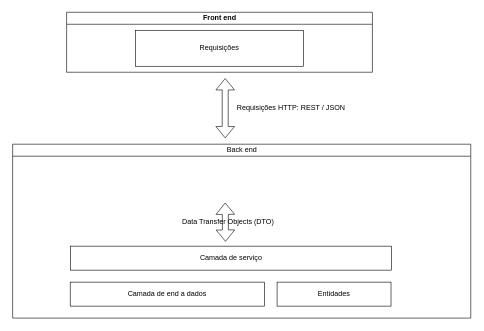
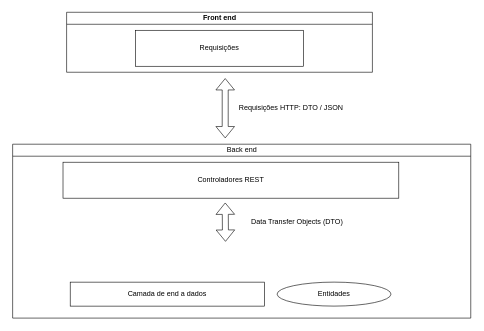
- <mxCell id="12" value="Requisições HTTP: REST / JSON" style="text;html=1;align=center;verticalAlign=middle;resizable=0;points=[];autosize=1;strokeColor=none;" vertex="1" parent="1"><mxGeometry x="384" y="170" width="200" height="20" as="geometry" /></mxCell>
+ <mxCell id="12" value="Requisições HTTP: DTO / JSON" style="text;html=1;align=center;verticalAlign=middle;resizable=0;points=[];autosize=1;strokeColor=none;" vertex="1" parent="1"><mxGeometry x="384" y="170" width="200" height="20" as="geometry" /></mxCell>
+ <mxCell id="3" value="Controladores REST" style="whiteSpace=wrap;html=1;" vertex="1" parent="2"><mxGeometry x="84" y="30" width="560" height="60" as="geometry" /></mxCell>
- <mxCell id="5" value="Data Transfer Objects (DTO)" style="text;html=1;align=center;verticalAlign=middle;resizable=0;points=[];autosize=1;strokeColor=none;" vertex="1" parent="2"><mxGeometry x="274" y="120" width="170" height="20" as="geometry" /></mxCell>
+ <mxCell id="5" value="Data Transfer Objects (DTO)" style="text;html=1;align=center;verticalAlign=middle;resizable=0;points=[];autosize=1;strokeColor=none;" vertex="1" parent="2"><mxGeometry x="389" y="120" width="170" height="20" as="geometry" /></mxCell>
- <mxCell id="6" value="Camada de serviço" style="whiteSpace=wrap;html=1;" vertex="1" parent="2"><mxGeometry x="96.5" y="170" width="535" height="40" as="geometry" /></mxCell>
- <mxCell id="8" value="Entidades" style="whiteSpace=wrap;html=1;" vertex="1" parent="2"><mxGeometry x="441" y="230" width="190" height="40" as="geometry" /></mxCell>
+ <mxCell id="8" value="Entidades" style="ellipse;whiteSpace=wrap;html=1;" vertex="1" parent="2"><mxGeometry x="441" y="230" width="190" height="40" as="geometry" /></mxCell>
